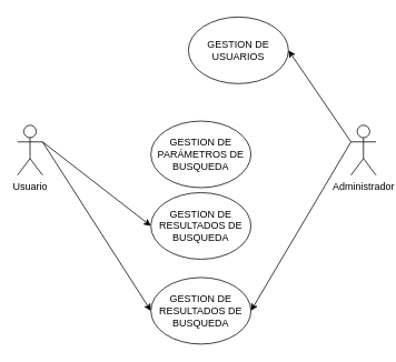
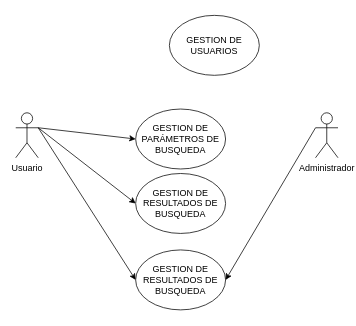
- <mxCell id="11" value="" style="endArrow=classic;html=1;exitX=0;exitY=0.333;exitDx=0;exitDy=0;exitPerimeter=0;entryX=1;entryY=0.5;entryDx=0;entryDy=0;" edge="1" parent="1" source="3" target="4"><mxGeometry width="50" height="50" relative="1" as="geometry"><mxPoint x="80" y="200" as="sourcePoint" /><mxPoint x="210" y="190" as="targetPoint" /></mxGeometry></mxCell>
+ <mxCell id="8" value="" style="endArrow=classic;html=1;exitX=1;exitY=0.333;exitDx=0;exitDy=0;exitPerimeter=0;entryX=0;entryY=0.5;entryDx=0;entryDy=0;" edge="1" parent="1" source="2" target="5"><mxGeometry width="50" height="50" relative="1" as="geometry"><mxPoint x="100" y="150" as="sourcePoint" /><mxPoint x="150" y="100" as="targetPoint" /></mxGeometry></mxCell>
